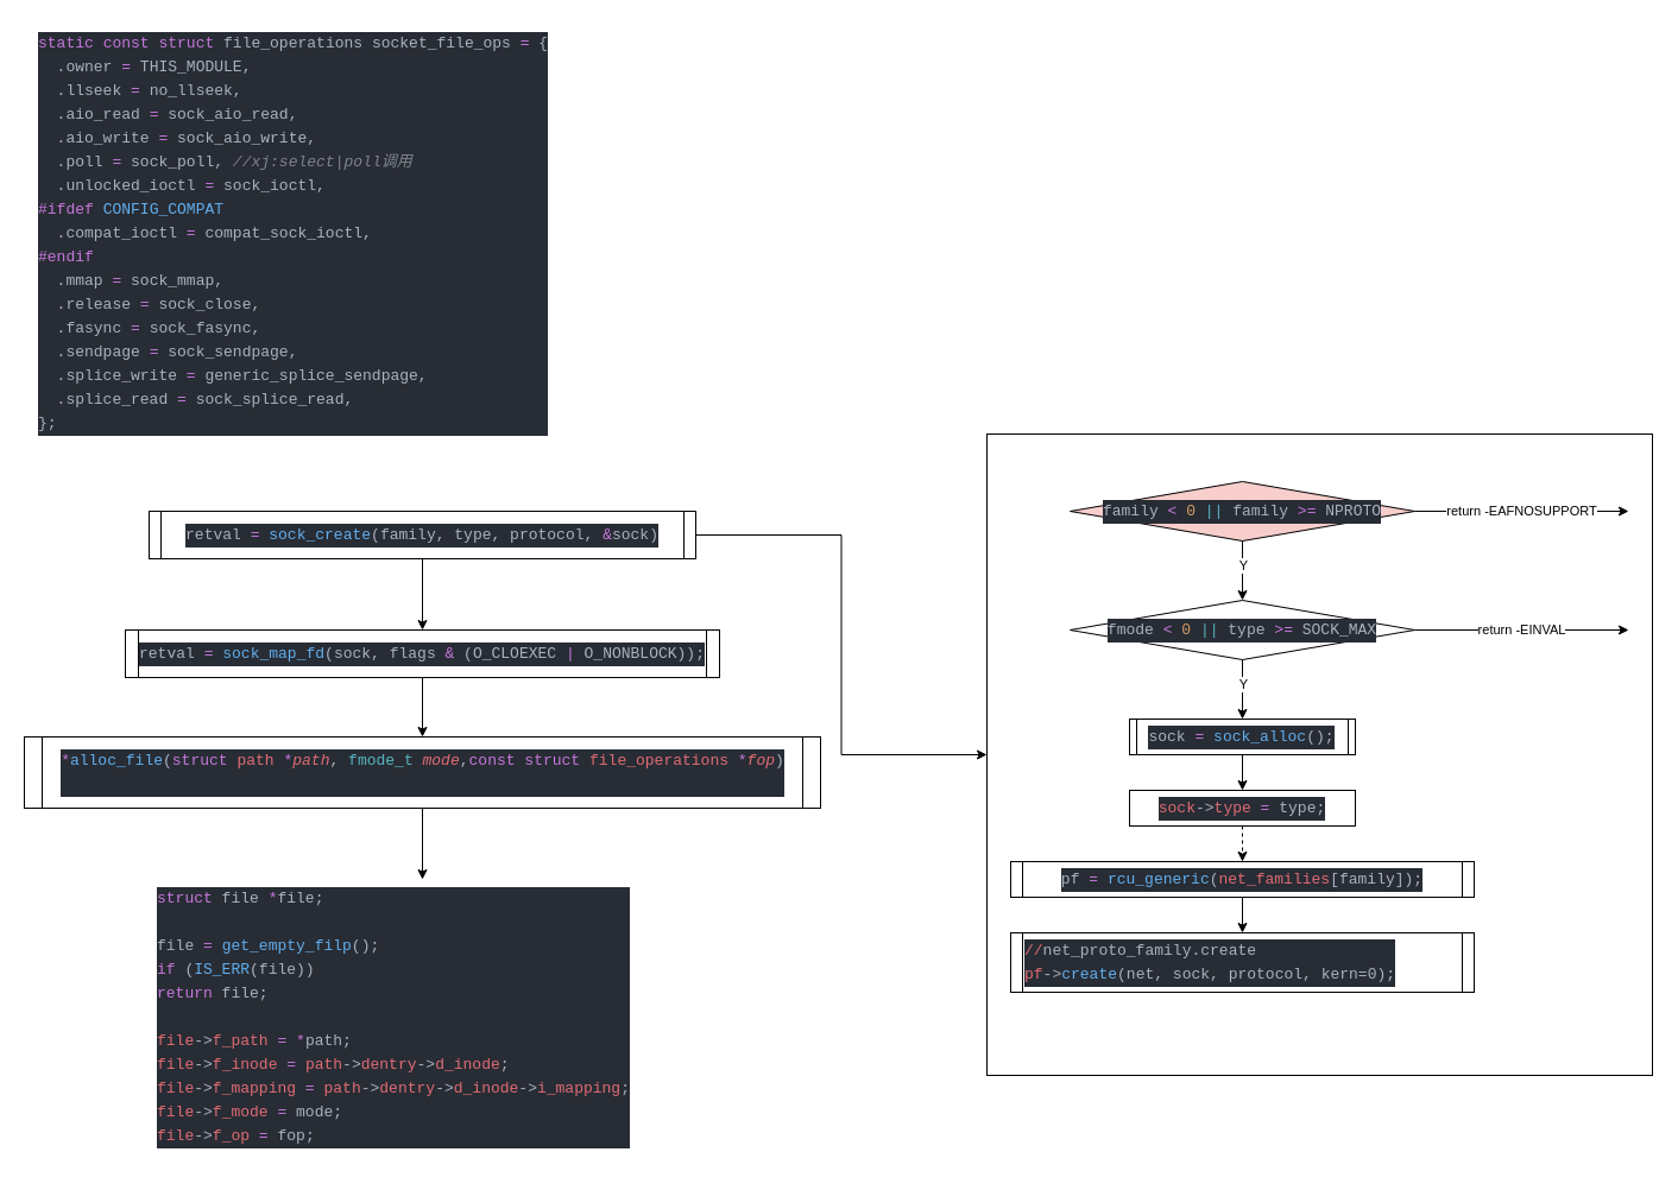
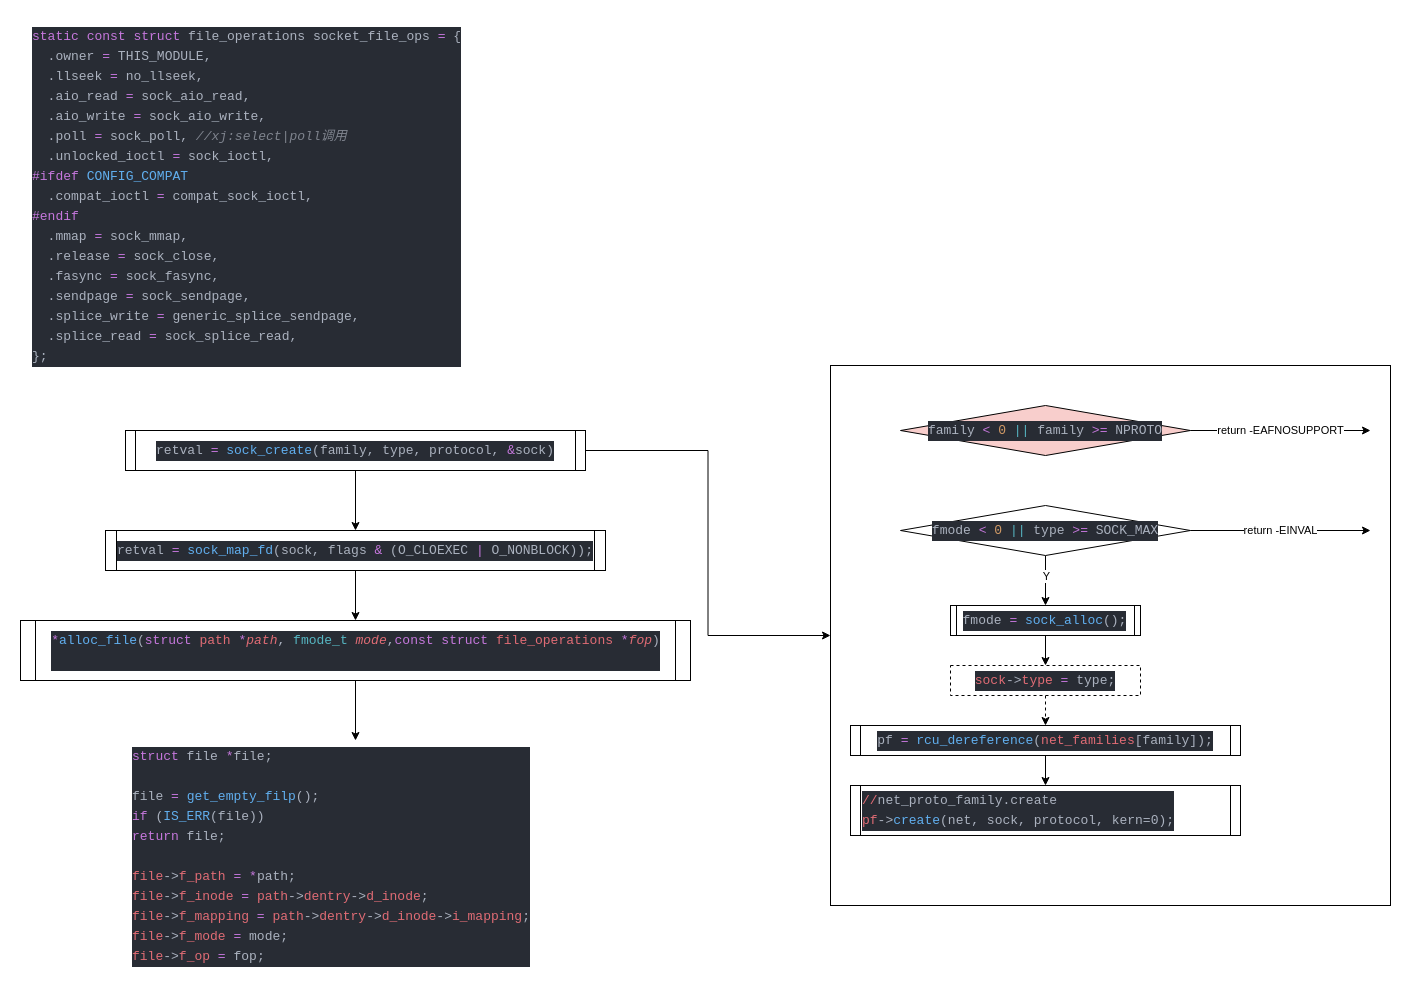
- <mxCell id="17" style="edgeStyle=orthogonalEdgeStyle;rounded=0;orthogonalLoop=1;jettySize=auto;html=1;exitX=0.5;exitY=1;exitDx=0;exitDy=0;entryX=0.5;entryY=0;entryDx=0;entryDy=0;" parent="8" source="12" target="16" edge="1"><mxGeometry relative="1" as="geometry" /></mxCell>
- <mxCell id="18" value="Y" style="edgeLabel;html=1;align=center;verticalAlign=middle;resizable=0;points=[];" parent="17" vertex="1" connectable="0"><mxGeometry x="-0.36" y="2" relative="1" as="geometry"><mxPoint x="-2" y="4" as="offset" /></mxGeometry></mxCell>
- <mxCell id="9" value="&lt;div style=&quot;color: rgb(171 , 178 , 191) ; background-color: rgb(40 , 44 , 52) ; font-family: &amp;#34;monaco&amp;#34; , &amp;#34;menlo&amp;#34; , &amp;#34;monaco&amp;#34; , &amp;#34;courier new&amp;#34; , monospace ; font-size: 13px ; line-height: 20px&quot;&gt;sock &lt;span style=&quot;color: #c678dd&quot;&gt;=&lt;/span&gt; &lt;span style=&quot;color: #61afef&quot;&gt;sock_alloc&lt;/span&gt;();&lt;/div&gt;" style="shape=process;whiteSpace=wrap;html=1;backgroundOutline=1;size=0.034;" parent="8" vertex="1"><mxGeometry x="100" y="200" width="190" height="30" as="geometry" /></mxCell>
+ <mxCell id="9" value="&lt;div style=&quot;color: rgb(171 , 178 , 191) ; background-color: rgb(40 , 44 , 52) ; font-family: &amp;#34;monaco&amp;#34; , &amp;#34;menlo&amp;#34; , &amp;#34;monaco&amp;#34; , &amp;#34;courier new&amp;#34; , monospace ; font-size: 13px ; line-height: 20px&quot;&gt;fmode &lt;span style=&quot;color: #c678dd&quot;&gt;=&lt;/span&gt; &lt;span style=&quot;color: #61afef&quot;&gt;sock_alloc&lt;/span&gt;();&lt;/div&gt;" style="shape=process;whiteSpace=wrap;html=1;backgroundOutline=1;size=0.034;" parent="8" vertex="1"><mxGeometry x="100" y="200" width="190" height="30" as="geometry" /></mxCell>
- <mxCell id="20" value="&lt;div style=&quot;color: rgb(171 , 178 , 191) ; background-color: rgb(40 , 44 , 52) ; font-family: &amp;#34;monaco&amp;#34; , &amp;#34;menlo&amp;#34; , &amp;#34;monaco&amp;#34; , &amp;#34;courier new&amp;#34; , monospace ; font-size: 13px ; line-height: 20px&quot;&gt;&lt;span style=&quot;color: #e06c75&quot;&gt;sock&lt;/span&gt;-&amp;gt;&lt;span style=&quot;color: #e06c75&quot;&gt;type&lt;/span&gt; &lt;span style=&quot;color: #c678dd&quot;&gt;=&lt;/span&gt; type;&lt;/div&gt;" style="rounded=0;whiteSpace=wrap;html=1;" parent="8" vertex="1"><mxGeometry x="100" y="260" width="190" height="30" as="geometry" /></mxCell>
+ <mxCell id="20" value="&lt;div style=&quot;color: rgb(171 , 178 , 191) ; background-color: rgb(40 , 44 , 52) ; font-family: &amp;#34;monaco&amp;#34; , &amp;#34;menlo&amp;#34; , &amp;#34;monaco&amp;#34; , &amp;#34;courier new&amp;#34; , monospace ; font-size: 13px ; line-height: 20px&quot;&gt;&lt;span style=&quot;color: #e06c75&quot;&gt;sock&lt;/span&gt;-&amp;gt;&lt;span style=&quot;color: #e06c75&quot;&gt;type&lt;/span&gt; &lt;span style=&quot;color: #c678dd&quot;&gt;=&lt;/span&gt; type;&lt;/div&gt;" style="rounded=0;whiteSpace=wrap;html=1;dashed=1;" parent="8" vertex="1"><mxGeometry x="100" y="260" width="190" height="30" as="geometry" /></mxCell>
- <mxCell id="10" value="&lt;div style=&quot;color: rgb(171 , 178 , 191) ; background-color: rgb(40 , 44 , 52) ; font-family: &amp;#34;monaco&amp;#34; , &amp;#34;menlo&amp;#34; , &amp;#34;monaco&amp;#34; , &amp;#34;courier new&amp;#34; , monospace ; font-size: 13px ; line-height: 20px&quot;&gt;&lt;div style=&quot;font-family: &amp;#34;monaco&amp;#34; , &amp;#34;menlo&amp;#34; , &amp;#34;monaco&amp;#34; , &amp;#34;courier new&amp;#34; , monospace ; line-height: 20px&quot;&gt;pf &lt;span style=&quot;color: #c678dd&quot;&gt;=&lt;/span&gt; &lt;span style=&quot;color: #61afef&quot;&gt;rcu_generic&lt;/span&gt;(&lt;span style=&quot;color: #e06c75&quot;&gt;net_families&lt;/span&gt;[family]);&lt;/div&gt;&lt;/div&gt;" style="shape=process;whiteSpace=wrap;html=1;backgroundOutline=1;size=0.026;" parent="8" vertex="1"><mxGeometry y="320" width="390" height="30" as="geometry" /></mxCell>
+ <mxCell id="10" value="&lt;div style=&quot;color: rgb(171 , 178 , 191) ; background-color: rgb(40 , 44 , 52) ; font-family: &amp;#34;monaco&amp;#34; , &amp;#34;menlo&amp;#34; , &amp;#34;monaco&amp;#34; , &amp;#34;courier new&amp;#34; , monospace ; font-size: 13px ; line-height: 20px&quot;&gt;&lt;div style=&quot;font-family: &amp;#34;monaco&amp;#34; , &amp;#34;menlo&amp;#34; , &amp;#34;monaco&amp;#34; , &amp;#34;courier new&amp;#34; , monospace ; line-height: 20px&quot;&gt;pf &lt;span style=&quot;color: #c678dd&quot;&gt;=&lt;/span&gt; &lt;span style=&quot;color: #61afef&quot;&gt;rcu_dereference&lt;/span&gt;(&lt;span style=&quot;color: #e06c75&quot;&gt;net_families&lt;/span&gt;[family]);&lt;/div&gt;&lt;/div&gt;" style="shape=process;whiteSpace=wrap;html=1;backgroundOutline=1;size=0.026;" parent="8" vertex="1"><mxGeometry y="320" width="390" height="30" as="geometry" /></mxCell>
